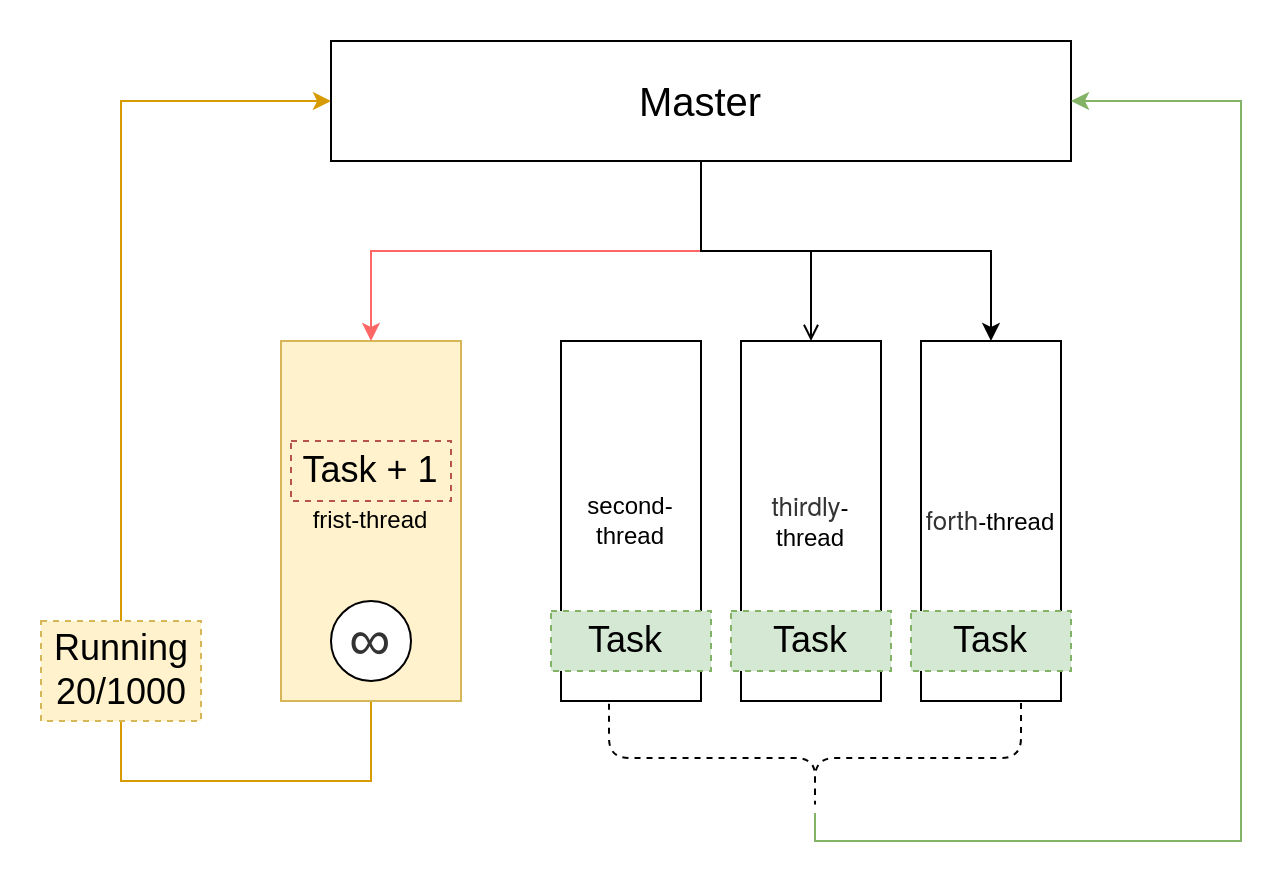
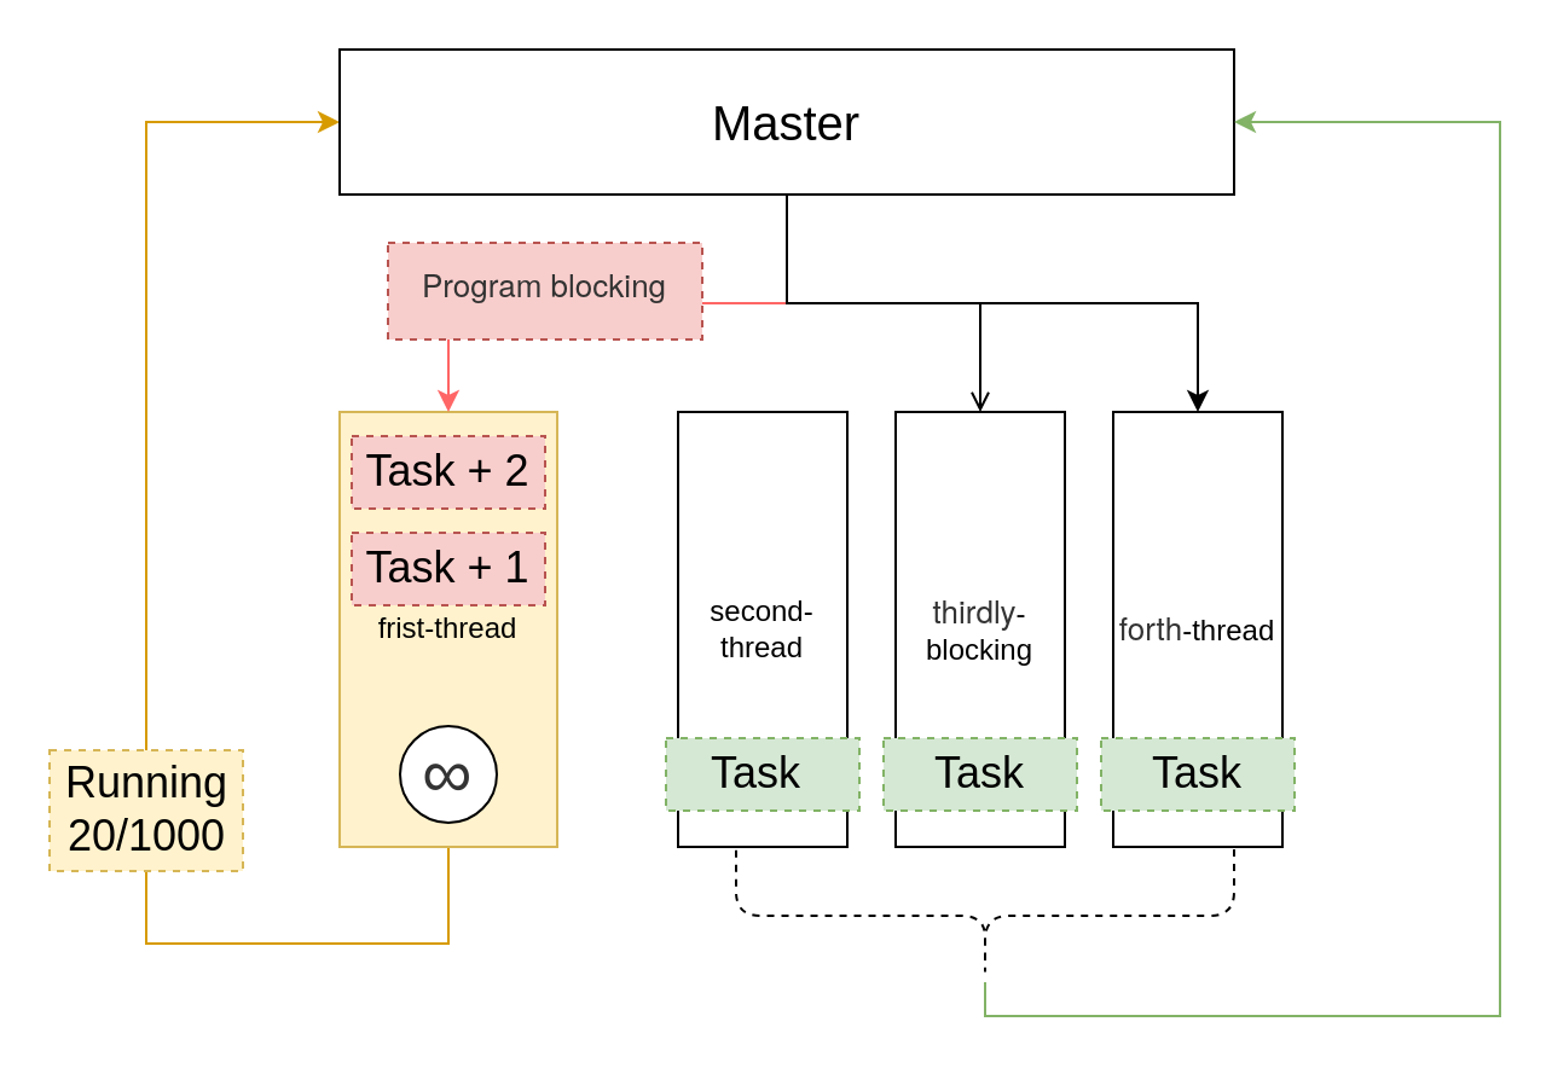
- <mxCell id="7" value="&lt;font style=&quot;font-size: 20px;&quot;&gt;Master&lt;/font&gt;" style="rounded=0;whiteSpace=wrap;html=1;fontSize=20;" vertex="1" parent="1"><mxGeometry x="165" y="20" width="370" height="60" as="geometry" /></mxCell>
+ <mxCell id="7" value="&lt;font style=&quot;font-size: 20px;&quot;&gt;Master&lt;/font&gt;" style="rounded=0;whiteSpace=wrap;html=1;fontSize=20;" vertex="1" parent="1"><mxGeometry x="140" y="20" width="370" height="60" as="geometry" /></mxCell>
+ <mxCell id="20" value="&lt;span style=&quot;color: rgb(51, 51, 51); font-family: &amp;quot;helvetica neue&amp;quot;, helvetica, arial, &amp;quot;hiragino sans gb&amp;quot;, &amp;quot;hiragino sans gb w3&amp;quot;, &amp;quot;microsoft yahei ui&amp;quot;, &amp;quot;microsoft yahei&amp;quot;, sans-serif; font-size: 13px; font-style: normal; font-weight: 400; letter-spacing: normal; text-indent: 0px; text-transform: none; word-spacing: 0px; display: inline; float: none;&quot;&gt;Program blocking&lt;/span&gt;" style="text;whiteSpace=wrap;html=1;fontSize=18;align=center;dashed=1;fillColor=#f8cecc;strokeColor=#b85450;" vertex="1" parent="1"><mxGeometry x="160" y="100" width="130" height="40" as="geometry" /></mxCell>
+ <mxCell id="13" value="Task + 2" style="rounded=0;whiteSpace=wrap;html=1;dashed=1;fontSize=18;fillColor=#f8cecc;strokeColor=#b85450;" vertex="1" parent="1"><mxGeometry x="145" y="180" width="80" height="30" as="geometry" /></mxCell>
- <mxCell id="14" value="Task + 1" style="rounded=0;whiteSpace=wrap;html=1;dashed=1;fontSize=18;fillColor=#fff2cc;strokeColor=#b85450;" vertex="1" parent="1"><mxGeometry x="145" y="220" width="80" height="30" as="geometry" /></mxCell>
+ <mxCell id="14" value="Task + 1" style="rounded=0;whiteSpace=wrap;html=1;dashed=1;fontSize=18;fillColor=#f8cecc;strokeColor=#b85450;" vertex="1" parent="1"><mxGeometry x="145" y="220" width="80" height="30" as="geometry" /></mxCell>
- <mxCell id="10" value="&lt;span style=&quot;color: rgb(51 , 51 , 51) ; font-family: &amp;#34;helvetica neue&amp;#34; , &amp;#34;helvetica&amp;#34; , &amp;#34;arial&amp;#34; , &amp;#34;hiragino sans gb&amp;#34; , &amp;#34;hiragino sans gb w3&amp;#34; , &amp;#34;microsoft yahei ui&amp;#34; , &amp;#34;microsoft yahei&amp;#34; , sans-serif ; font-size: 13px ; text-align: left&quot;&gt;thirdly&lt;/span&gt;-thread" style="rounded=0;whiteSpace=wrap;html=1;" vertex="1" parent="1"><mxGeometry x="370" y="170" width="70" height="180" as="geometry" /></mxCell>
+ <mxCell id="10" value="&lt;span style=&quot;color: rgb(51 , 51 , 51) ; font-family: &amp;#34;helvetica neue&amp;#34; , &amp;#34;helvetica&amp;#34; , &amp;#34;arial&amp;#34; , &amp;#34;hiragino sans gb&amp;#34; , &amp;#34;hiragino sans gb w3&amp;#34; , &amp;#34;microsoft yahei ui&amp;#34; , &amp;#34;microsoft yahei&amp;#34; , sans-serif ; font-size: 13px ; text-align: left&quot;&gt;thirdly&lt;/span&gt;-blocking" style="rounded=0;whiteSpace=wrap;html=1;" vertex="1" parent="1"><mxGeometry x="370" y="170" width="70" height="180" as="geometry" /></mxCell>
